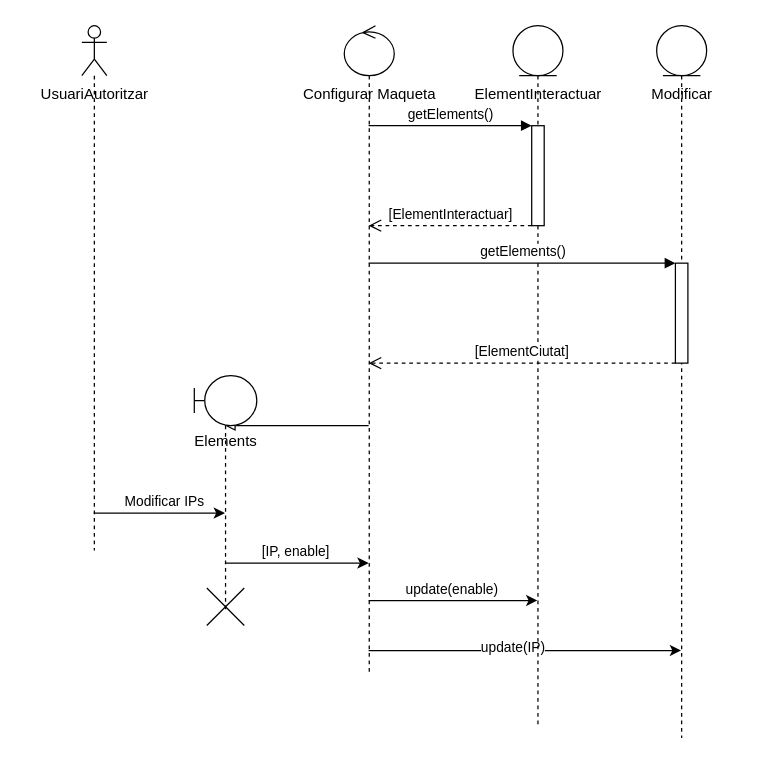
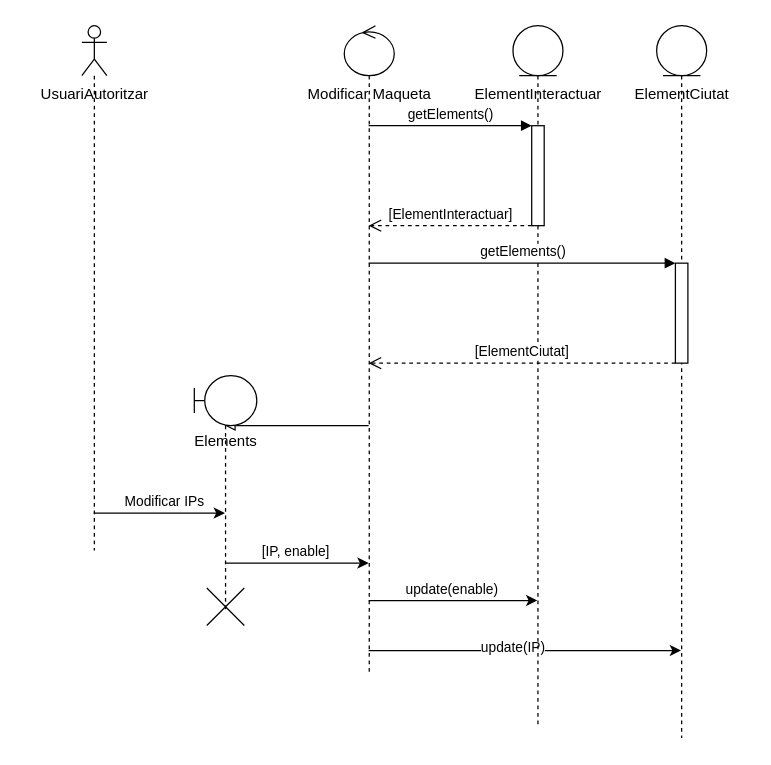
- <mxCell id="13" value="Configurar Maqueta" style="text;html=1;align=center;verticalAlign=middle;resizable=0;points=[];autosize=1;strokeColor=none;fillColor=none;" vertex="1" parent="1"><mxGeometry x="230" y="60" width="130" height="30" as="geometry" /></mxCell>
+ <mxCell id="13" value="Modificar Maqueta" style="text;html=1;align=center;verticalAlign=middle;resizable=0;points=[];autosize=1;strokeColor=none;fillColor=none;" vertex="1" parent="1"><mxGeometry x="230" y="60" width="130" height="30" as="geometry" /></mxCell>
- <mxCell id="17" value="Modificar" style="text;html=1;align=center;verticalAlign=middle;resizable=0;points=[];autosize=1;strokeColor=none;fillColor=none;" vertex="1" parent="1"><mxGeometry x="495" y="60" width="100" height="30" as="geometry" /></mxCell>
+ <mxCell id="17" value="ElementCiutat" style="text;html=1;align=center;verticalAlign=middle;resizable=0;points=[];autosize=1;strokeColor=none;fillColor=none;" vertex="1" parent="1"><mxGeometry x="495" y="60" width="100" height="30" as="geometry" /></mxCell>
